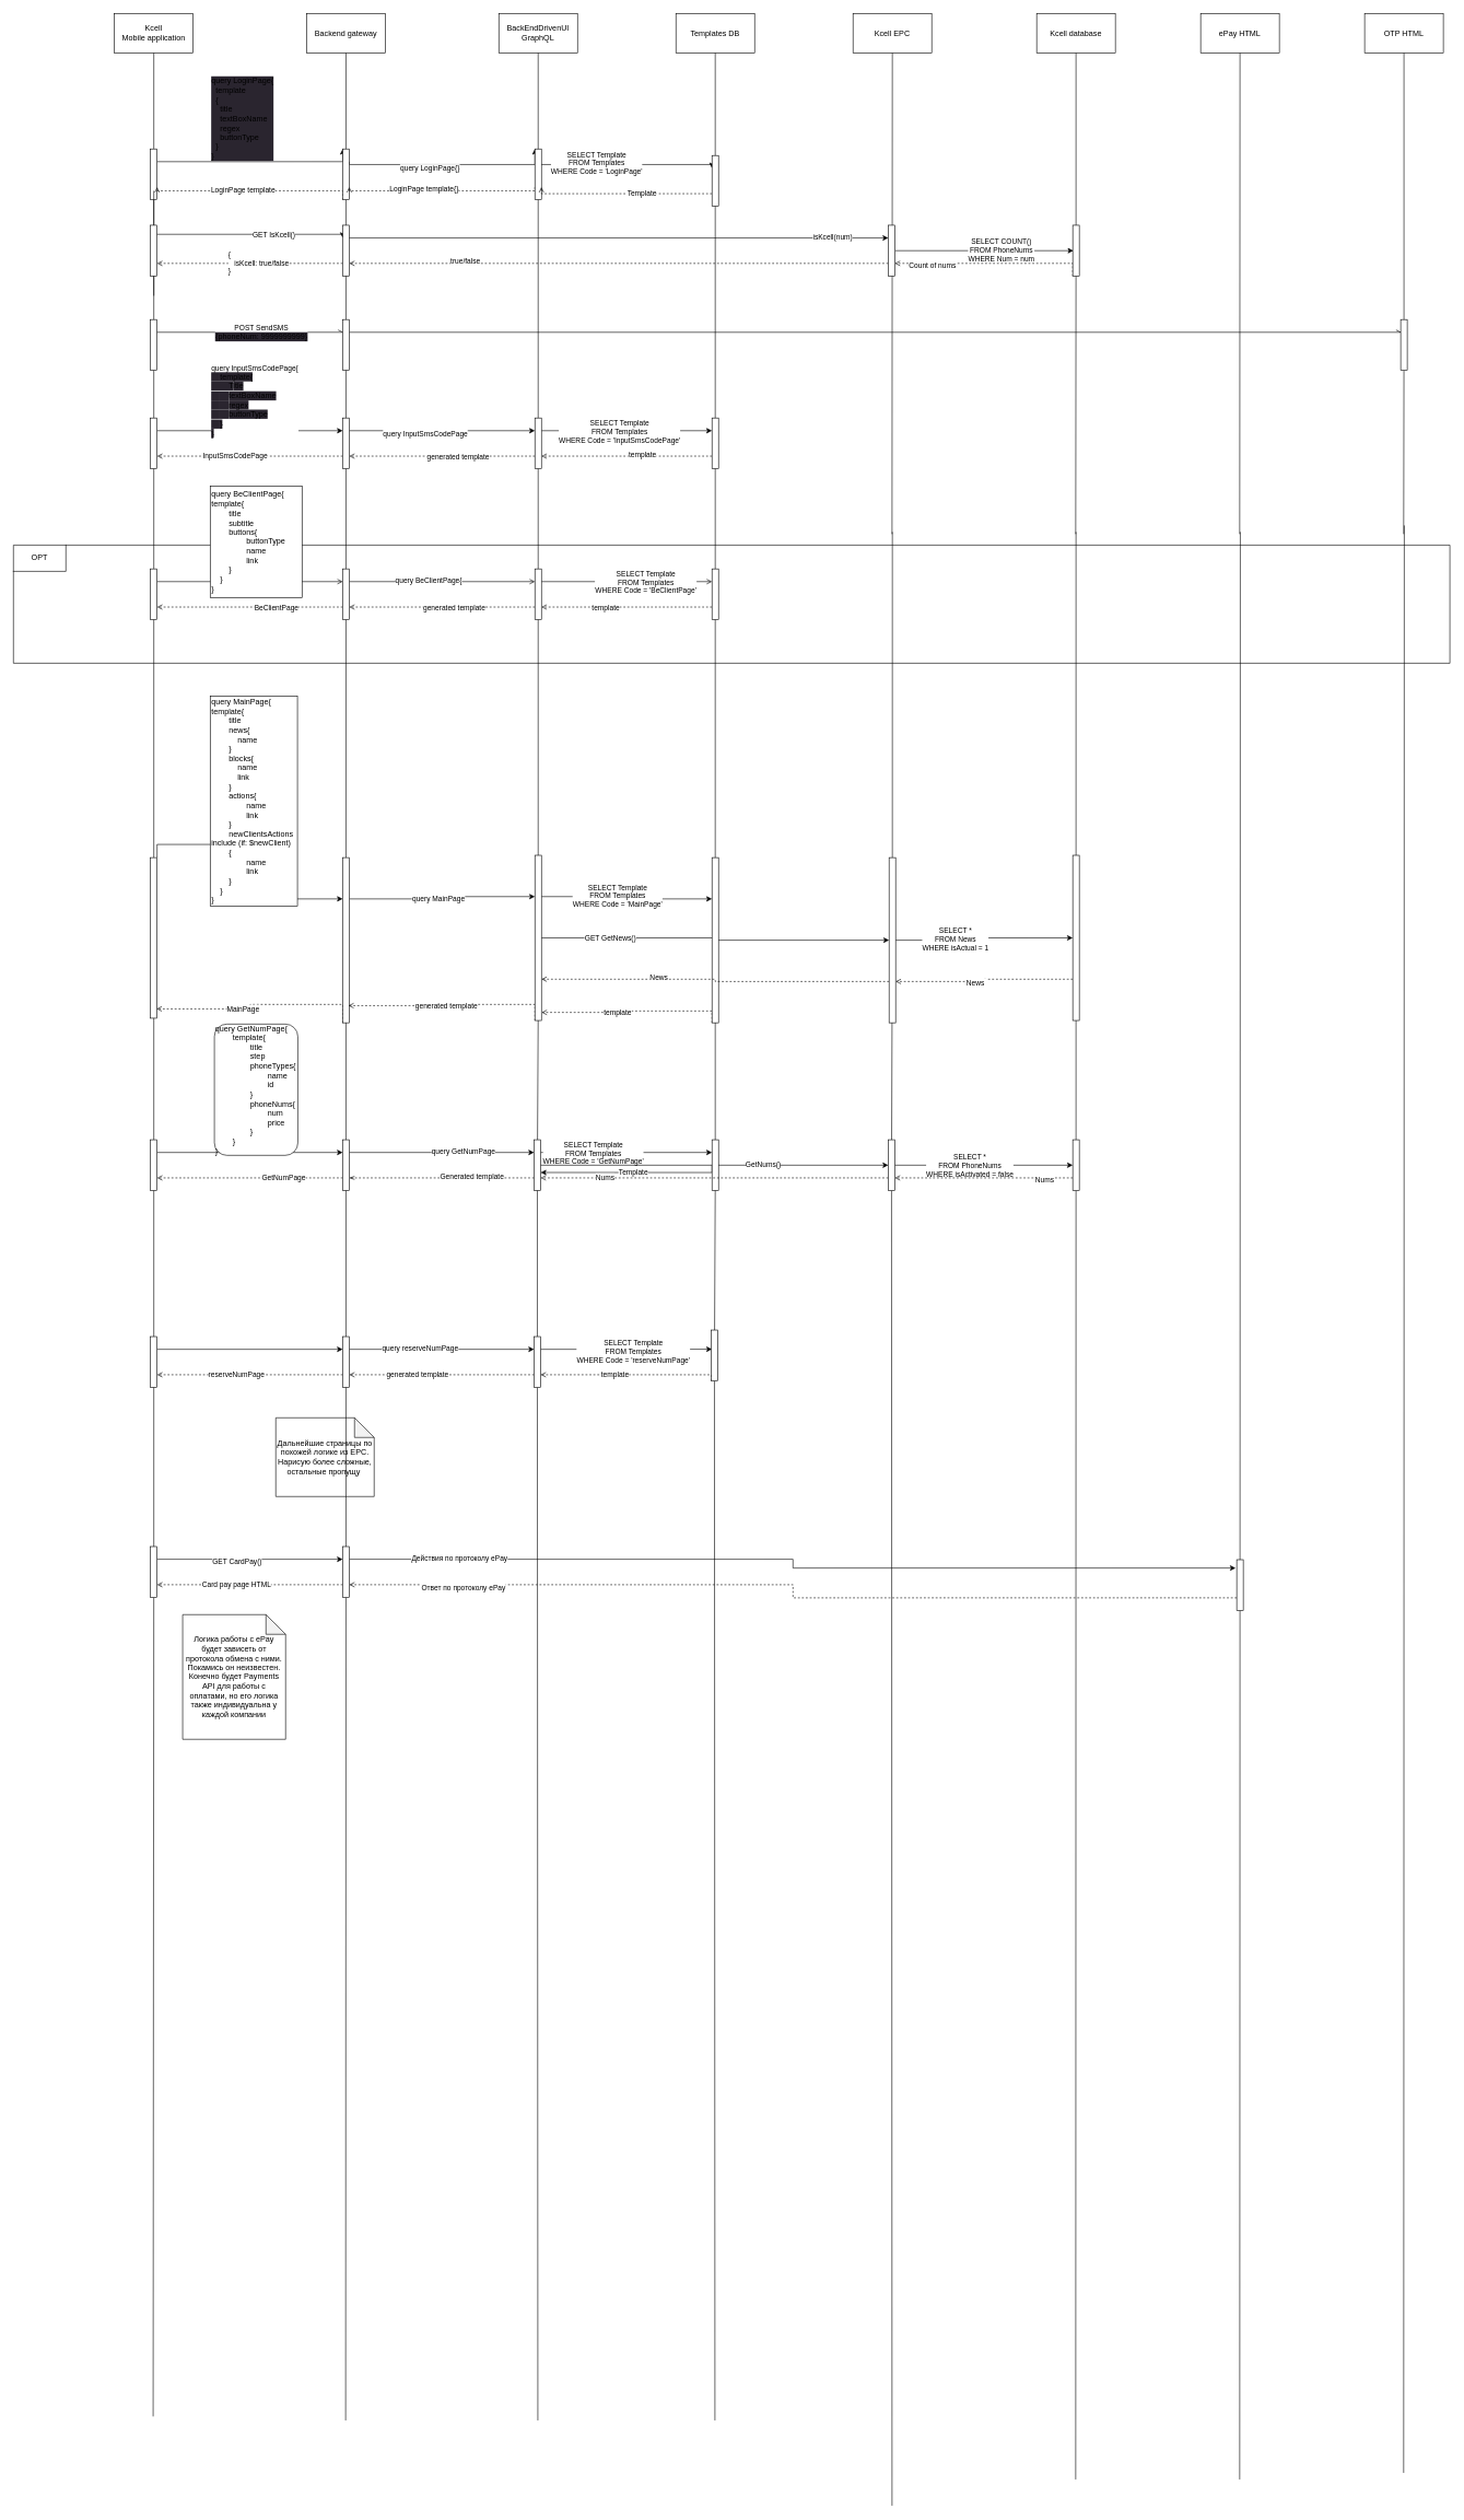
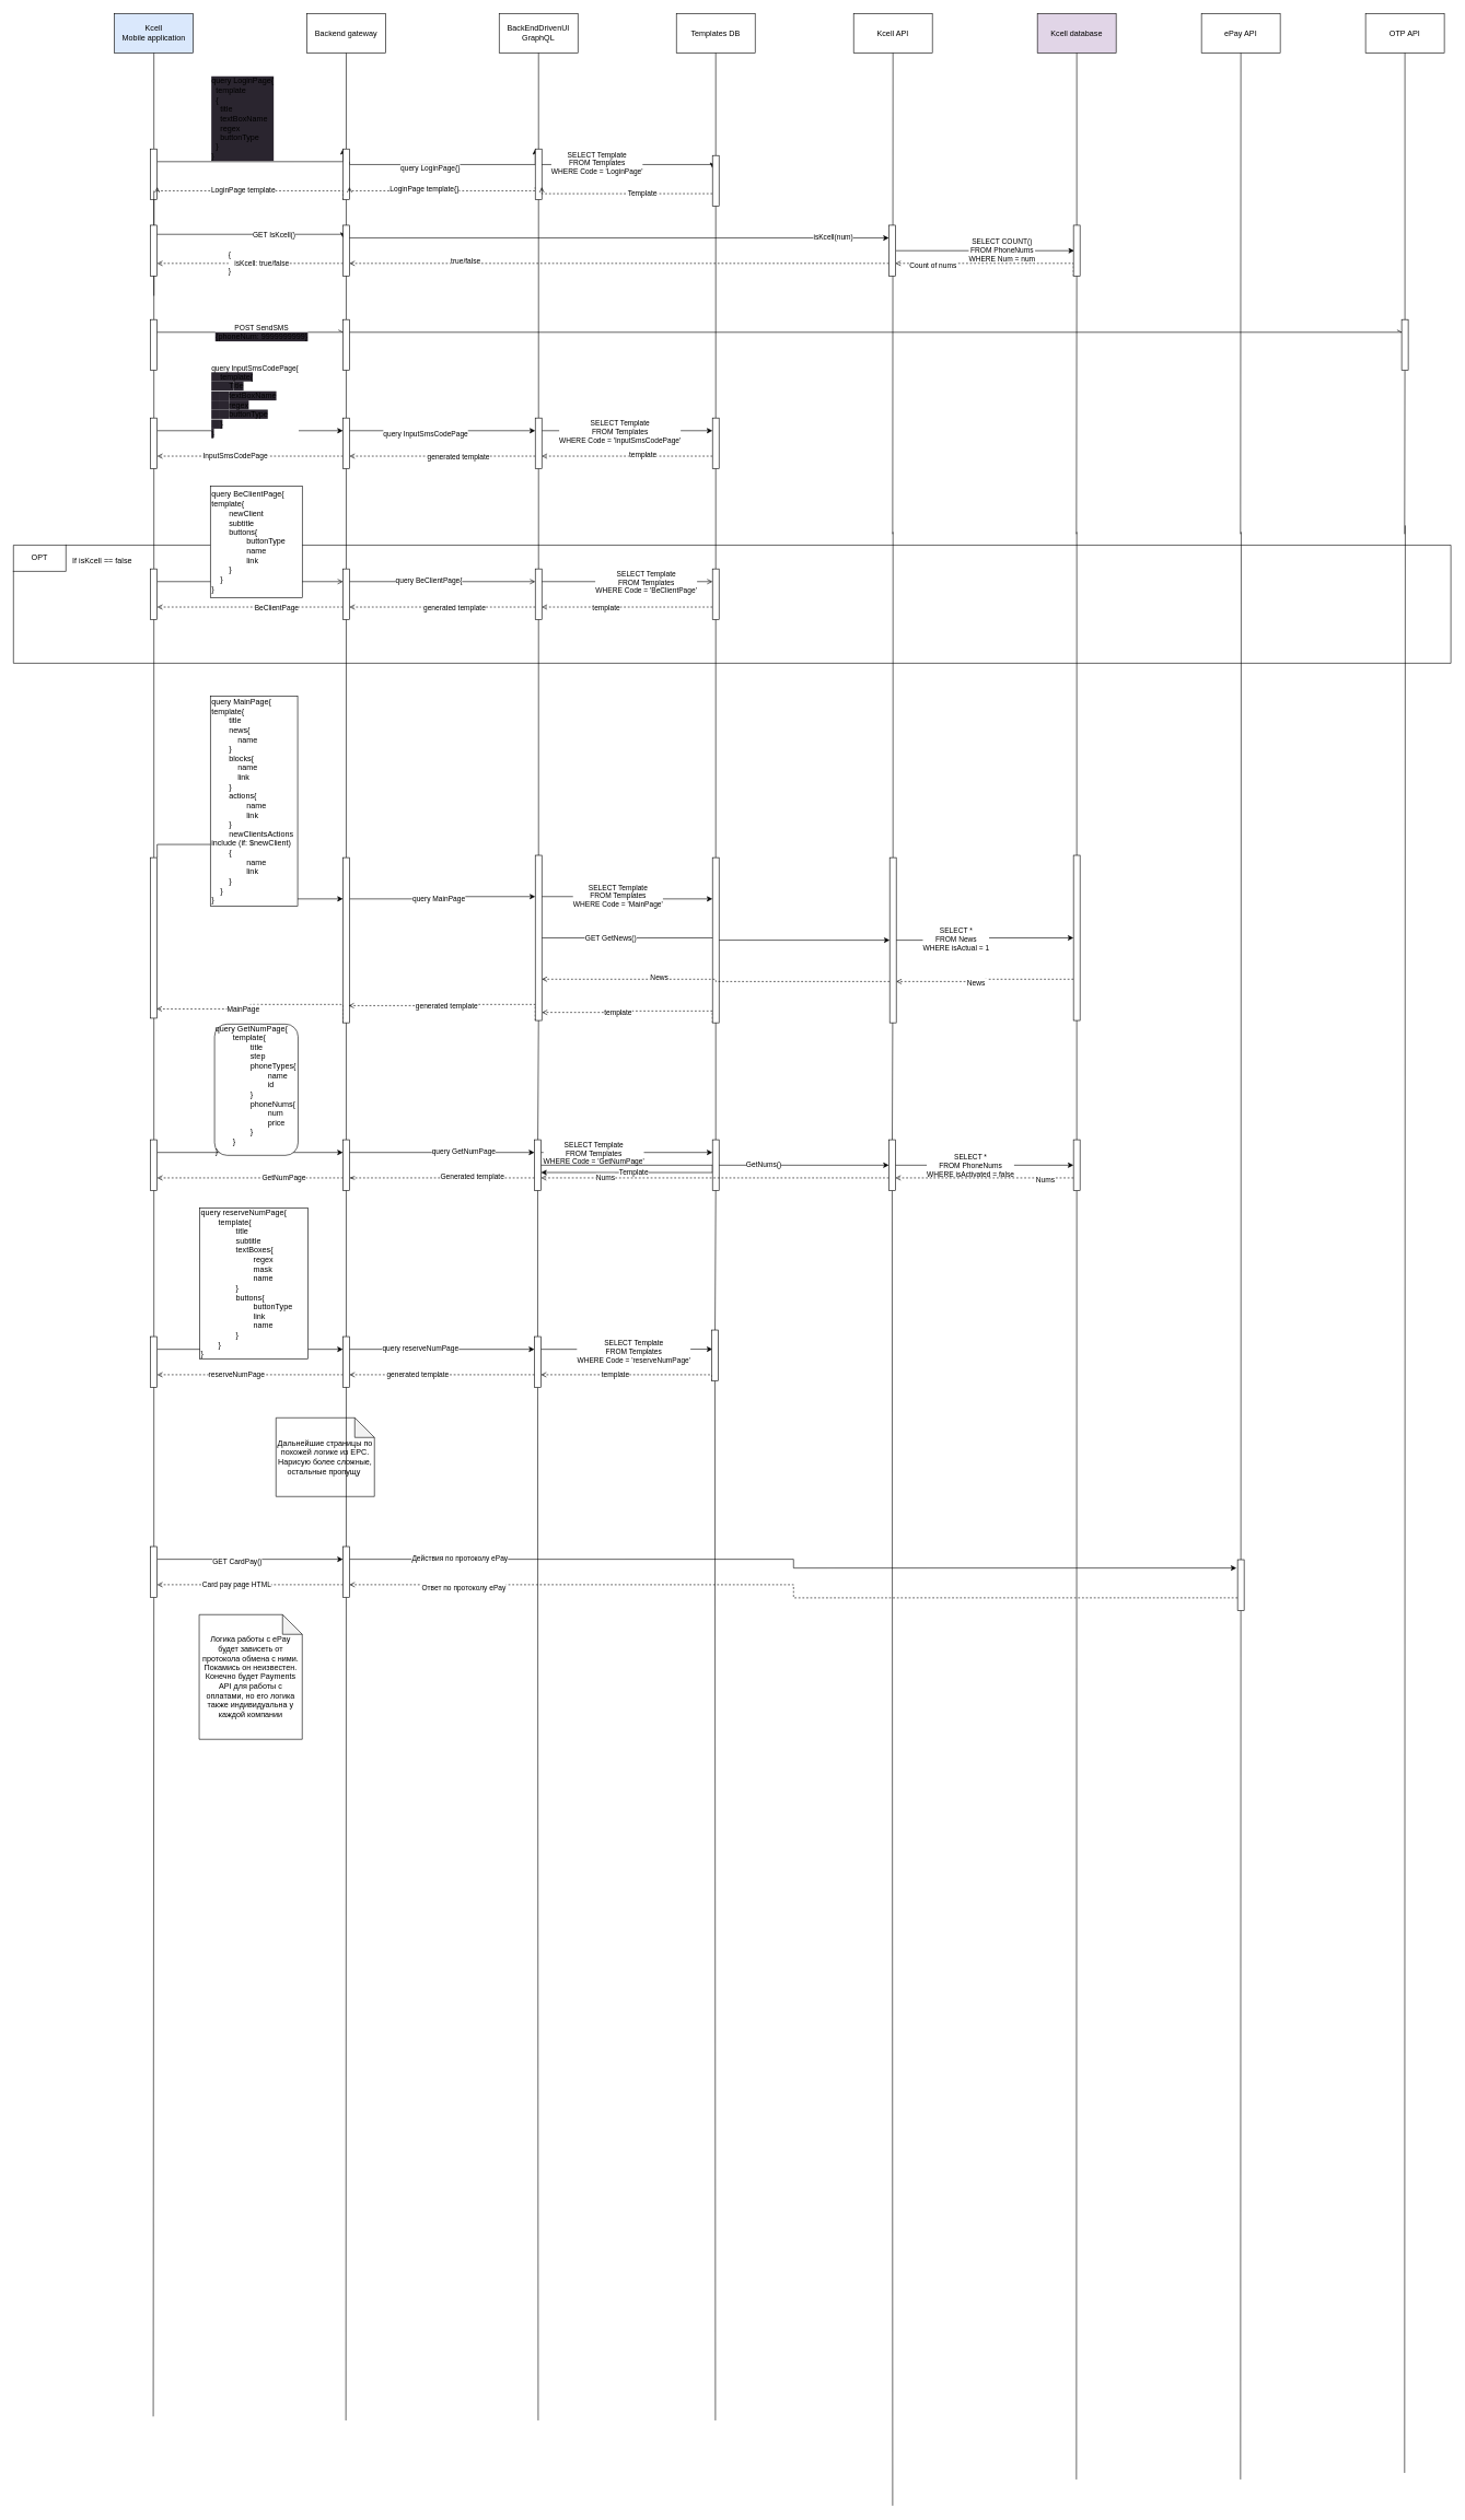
- <mxCell id="3" value="Kcell&lt;br&gt;Mobile application" style="rounded=0;whiteSpace=wrap;html=1;" parent="1" vertex="1"><mxGeometry x="174" y="20" width="120" height="60" as="geometry" /></mxCell>
+ <mxCell id="3" value="Kcell&lt;br&gt;Mobile application" style="rounded=0;whiteSpace=wrap;html=1;fillColor=#dae8fc;" parent="1" vertex="1"><mxGeometry x="174" y="20" width="120" height="60" as="geometry" /></mxCell>
- <mxCell id="31" value="Kcell EPC" style="rounded=0;whiteSpace=wrap;html=1;" parent="1" vertex="1"><mxGeometry x="1300" y="20" width="120" height="60" as="geometry" /></mxCell>
+ <mxCell id="31" value="Kcell API" style="rounded=0;whiteSpace=wrap;html=1;" parent="1" vertex="1"><mxGeometry x="1300" y="20" width="120" height="60" as="geometry" /></mxCell>
- <mxCell id="18" value="Kcell database" style="rounded=0;whiteSpace=wrap;html=1;" parent="1" vertex="1"><mxGeometry x="1580" y="20" width="120" height="60" as="geometry" /></mxCell>
+ <mxCell id="18" value="Kcell database" style="rounded=0;whiteSpace=wrap;html=1;fillColor=#e1d5e7;" parent="1" vertex="1"><mxGeometry x="1580" y="20" width="120" height="60" as="geometry" /></mxCell>
- <mxCell id="27" value="ePay HTML" style="rounded=0;whiteSpace=wrap;html=1;" parent="1" vertex="1"><mxGeometry x="1830" y="20" width="120" height="60" as="geometry" /></mxCell>
+ <mxCell id="27" value="ePay API" style="rounded=0;whiteSpace=wrap;html=1;" parent="1" vertex="1"><mxGeometry x="1830" y="20" width="120" height="60" as="geometry" /></mxCell>
- <mxCell id="29" value="OTP HTML" style="rounded=0;whiteSpace=wrap;html=1;" parent="1" vertex="1"><mxGeometry x="2080" y="20" width="120" height="60" as="geometry" /></mxCell>
+ <mxCell id="29" value="OTP API" style="rounded=0;whiteSpace=wrap;html=1;" parent="1" vertex="1"><mxGeometry x="2080" y="20" width="120" height="60" as="geometry" /></mxCell>
- <mxCell id="113" value="query BeClientPage{&lt;br&gt;&#09;template{&lt;br&gt;&lt;span style=&quot;&quot;&gt;&lt;span style=&quot;white-space: pre;&quot;&gt;&amp;nbsp;&amp;nbsp;&amp;nbsp;&amp;nbsp;&lt;/span&gt;&lt;span style=&quot;&quot;&gt;&lt;span style=&quot;white-space: pre;&quot;&gt;&amp;nbsp;&amp;nbsp;&amp;nbsp;&amp;nbsp;title&lt;br&gt;&lt;/span&gt;&lt;/span&gt;&lt;span style=&quot;white-space: pre;&quot;&gt;&#09;&lt;/span&gt;subtitle&lt;br&gt;&lt;span style=&quot;white-space: pre;&quot;&gt;&#09;&lt;/span&gt;buttons{&lt;br&gt;&lt;span style=&quot;white-space: pre;&quot;&gt;&lt;span style=&quot;white-space: pre;&quot;&gt;&#09;&lt;span style=&quot;white-space: pre;&quot;&gt;&#09;&lt;/span&gt;b&lt;/span&gt;uttonType&lt;br/&gt;&lt;span style=&quot;white-space: pre;&quot;&gt;&#09;&lt;/span&gt;&lt;span style=&quot;white-space: pre;&quot;&gt;&#09;&lt;/span&gt;name&lt;br/&gt;&lt;span style=&quot;white-space: pre;&quot;&gt;&#09;&lt;/span&gt;&lt;span style=&quot;white-space: pre;&quot;&gt;&#09;&lt;/span&gt;link&#09;&lt;span style=&quot;white-space: pre;&quot;&gt;&#09;&lt;/span&gt;&lt;br/&gt;&lt;/span&gt;&lt;span style=&quot;white-space: pre;&quot;&gt;&#09;&lt;/span&gt;}&lt;br&gt;&lt;/span&gt;&lt;span style=&quot;&quot;&gt;&lt;span style=&quot;white-space: pre;&quot;&gt;&amp;nbsp;&amp;nbsp;&amp;nbsp;&amp;nbsp;&lt;/span&gt;&lt;/span&gt;}&lt;br&gt;}" style="rounded=0;whiteSpace=wrap;html=1;align=left;" parent="1" vertex="1"><mxGeometry x="320" y="740" width="140" height="170" as="geometry" /></mxCell>
+ <mxCell id="113" value="query BeClientPage{&lt;br&gt;&#09;template{&lt;br&gt;&lt;span style=&quot;&quot;&gt;&lt;span style=&quot;white-space: pre;&quot;&gt;&amp;nbsp;&amp;nbsp;&amp;nbsp;&amp;nbsp;&lt;/span&gt;&lt;span style=&quot;&quot;&gt;&lt;span style=&quot;white-space: pre;&quot;&gt;&amp;nbsp;&amp;nbsp;&amp;nbsp;&amp;nbsp;newClient&lt;br&gt;&lt;/span&gt;&lt;/span&gt;&lt;span style=&quot;white-space: pre;&quot;&gt;&#09;&lt;/span&gt;subtitle&lt;br&gt;&lt;span style=&quot;white-space: pre;&quot;&gt;&#09;&lt;/span&gt;buttons{&lt;br&gt;&lt;span style=&quot;white-space: pre;&quot;&gt;&lt;span style=&quot;white-space: pre;&quot;&gt;&#09;&lt;span style=&quot;white-space: pre;&quot;&gt;&#09;&lt;/span&gt;b&lt;/span&gt;uttonType&lt;br/&gt;&lt;span style=&quot;white-space: pre;&quot;&gt;&#09;&lt;/span&gt;&lt;span style=&quot;white-space: pre;&quot;&gt;&#09;&lt;/span&gt;name&lt;br/&gt;&lt;span style=&quot;white-space: pre;&quot;&gt;&#09;&lt;/span&gt;&lt;span style=&quot;white-space: pre;&quot;&gt;&#09;&lt;/span&gt;link&#09;&lt;span style=&quot;white-space: pre;&quot;&gt;&#09;&lt;/span&gt;&lt;br/&gt;&lt;/span&gt;&lt;span style=&quot;white-space: pre;&quot;&gt;&#09;&lt;/span&gt;}&lt;br&gt;&lt;/span&gt;&lt;span style=&quot;&quot;&gt;&lt;span style=&quot;white-space: pre;&quot;&gt;&amp;nbsp;&amp;nbsp;&amp;nbsp;&amp;nbsp;&lt;/span&gt;&lt;/span&gt;}&lt;br&gt;}" style="rounded=0;whiteSpace=wrap;html=1;align=left;" parent="1" vertex="1"><mxGeometry x="320" y="740" width="140" height="170" as="geometry" /></mxCell>
+ <mxCell id="93" value="If isKcell == false" style="text;html=1;align=center;verticalAlign=middle;resizable=0;points=[];autosize=1;strokeColor=none;fillColor=none;" parent="1" vertex="1"><mxGeometry x="100" y="840" width="110" height="30" as="geometry" /></mxCell>
+ <mxCell id="181" value="query reserveNumPage{&lt;br&gt;&lt;span style=&quot;white-space: pre;&quot;&gt;&#09;&lt;/span&gt;template{&lt;br&gt;&lt;span style=&quot;white-space: pre;&quot;&gt;&#09;&lt;span style=&quot;white-space: pre;&quot;&gt;&#09;&lt;/span&gt;t&lt;/span&gt;itle&lt;br&gt;&lt;span style=&quot;white-space: pre;&quot;&gt;&#09;&lt;/span&gt;&lt;span style=&quot;white-space: pre;&quot;&gt;&#09;&lt;/span&gt;subtitle&lt;br&gt;&lt;span style=&quot;white-space: pre;&quot;&gt;&#09;&lt;/span&gt;&lt;span style=&quot;white-space: pre;&quot;&gt;&#09;&lt;/span&gt;textBoxes{&lt;br&gt;&lt;span style=&quot;white-space: pre;&quot;&gt;&#09;&lt;/span&gt;&lt;span style=&quot;white-space: pre;&quot;&gt;&#09;&lt;span style=&quot;white-space: pre;&quot;&gt;&#09;&lt;/span&gt;r&lt;/span&gt;egex&lt;br&gt;&lt;span style=&quot;white-space: pre;&quot;&gt;&#09;&lt;/span&gt;&lt;span style=&quot;white-space: pre;&quot;&gt;&#09;&lt;/span&gt;&lt;span style=&quot;white-space: pre;&quot;&gt;&#09;&lt;/span&gt;mask&lt;br&gt;&lt;span style=&quot;white-space: pre;&quot;&gt;&#09;&lt;/span&gt;&lt;span style=&quot;white-space: pre;&quot;&gt;&#09;&lt;/span&gt;&lt;span style=&quot;white-space: pre;&quot;&gt;&#09;&lt;/span&gt;name&lt;br&gt;&lt;span style=&quot;white-space: pre;&quot;&gt;&#09;&lt;/span&gt;&lt;span style=&quot;white-space: pre;&quot;&gt;&#09;&lt;/span&gt;}&lt;br&gt;&lt;span style=&quot;white-space: pre;&quot;&gt;&#09;&lt;/span&gt;&lt;span style=&quot;white-space: pre;&quot;&gt;&#09;&lt;/span&gt;buttons{&lt;br&gt;&lt;span style=&quot;white-space: pre;&quot;&gt;&#09;&lt;/span&gt;&lt;span style=&quot;white-space: pre;&quot;&gt;&#09;&lt;/span&gt;&lt;span style=&quot;white-space: pre;&quot;&gt;&#09;&lt;/span&gt;buttonType&lt;br&gt;&lt;span style=&quot;white-space: pre;&quot;&gt;&#09;&lt;/span&gt;&lt;span style=&quot;white-space: pre;&quot;&gt;&#09;&lt;/span&gt;&lt;span style=&quot;white-space: pre;&quot;&gt;&#09;&lt;/span&gt;link&lt;br&gt;&lt;span style=&quot;white-space: pre;&quot;&gt;&#09;&lt;/span&gt;&lt;span style=&quot;white-space: pre;&quot;&gt;&#09;&lt;/span&gt;&lt;span style=&quot;white-space: pre;&quot;&gt;&#09;&lt;/span&gt;name&lt;br&gt;&lt;span style=&quot;white-space: pre;&quot;&gt;&#09;&lt;/span&gt;&lt;span style=&quot;white-space: pre;&quot;&gt;&#09;&lt;/span&gt;}&lt;br&gt;&lt;span style=&quot;white-space: pre;&quot;&gt;&#09;&lt;/span&gt;}&lt;br&gt;}" style="rounded=0;whiteSpace=wrap;html=1;align=left;" parent="1" vertex="1"><mxGeometry x="304" y="1840" width="165" height="230" as="geometry" /></mxCell>
- <mxCell id="213" value="Логика работы с ePay будет зависеть от протокола обмена с ними. Покамись он неизвестен. Конечно будет Payments API для работы с оплатами, но его логика также индивидуальна у каждой компании" style="shape=note;whiteSpace=wrap;html=1;backgroundOutline=1;darkOpacity=0.05;" parent="1" vertex="1"><mxGeometry x="278" y="2460" width="157" height="190" as="geometry" /></mxCell>
+ <mxCell id="213" value="Логика работы с ePay будет зависеть от протокола обмена с ними. Покамись он неизвестен. Конечно будет Payments API для работы с оплатами, но его логика также индивидуальна у каждой компании" style="shape=note;whiteSpace=wrap;html=1;backgroundOutline=1;darkOpacity=0.05;" parent="1" vertex="1"><mxGeometry x="303" y="2460" width="157" height="190" as="geometry" /></mxCell>
